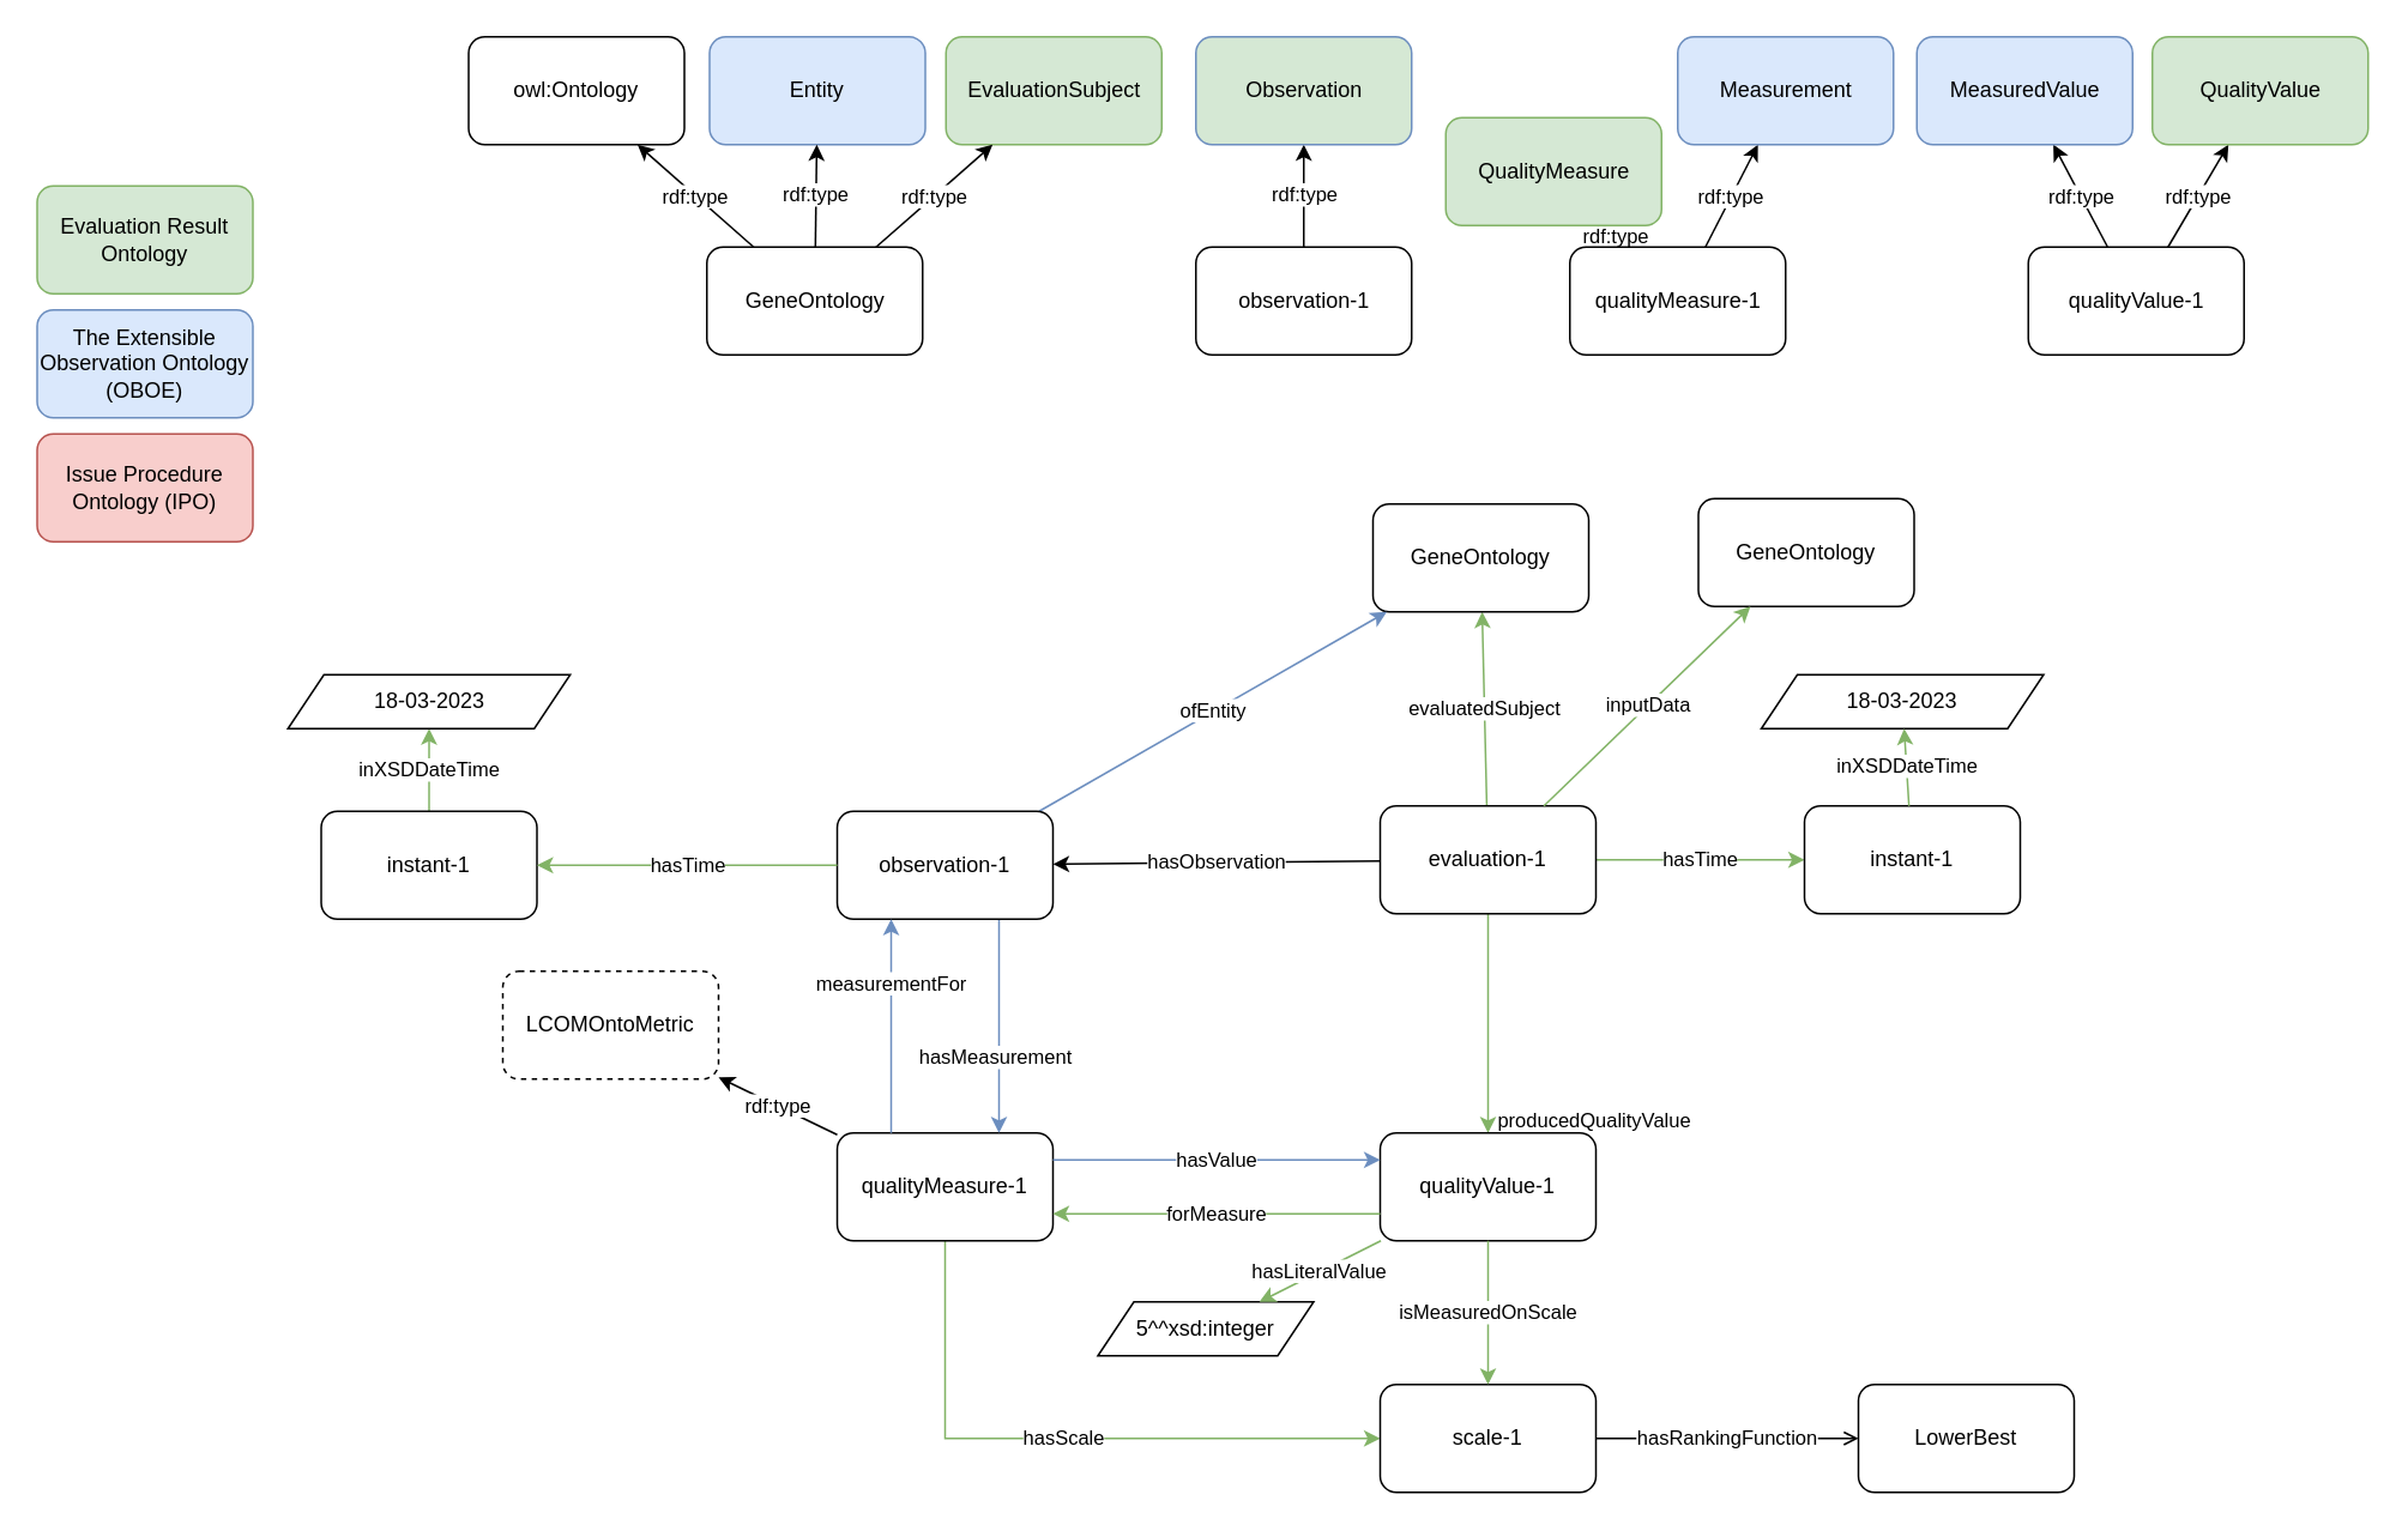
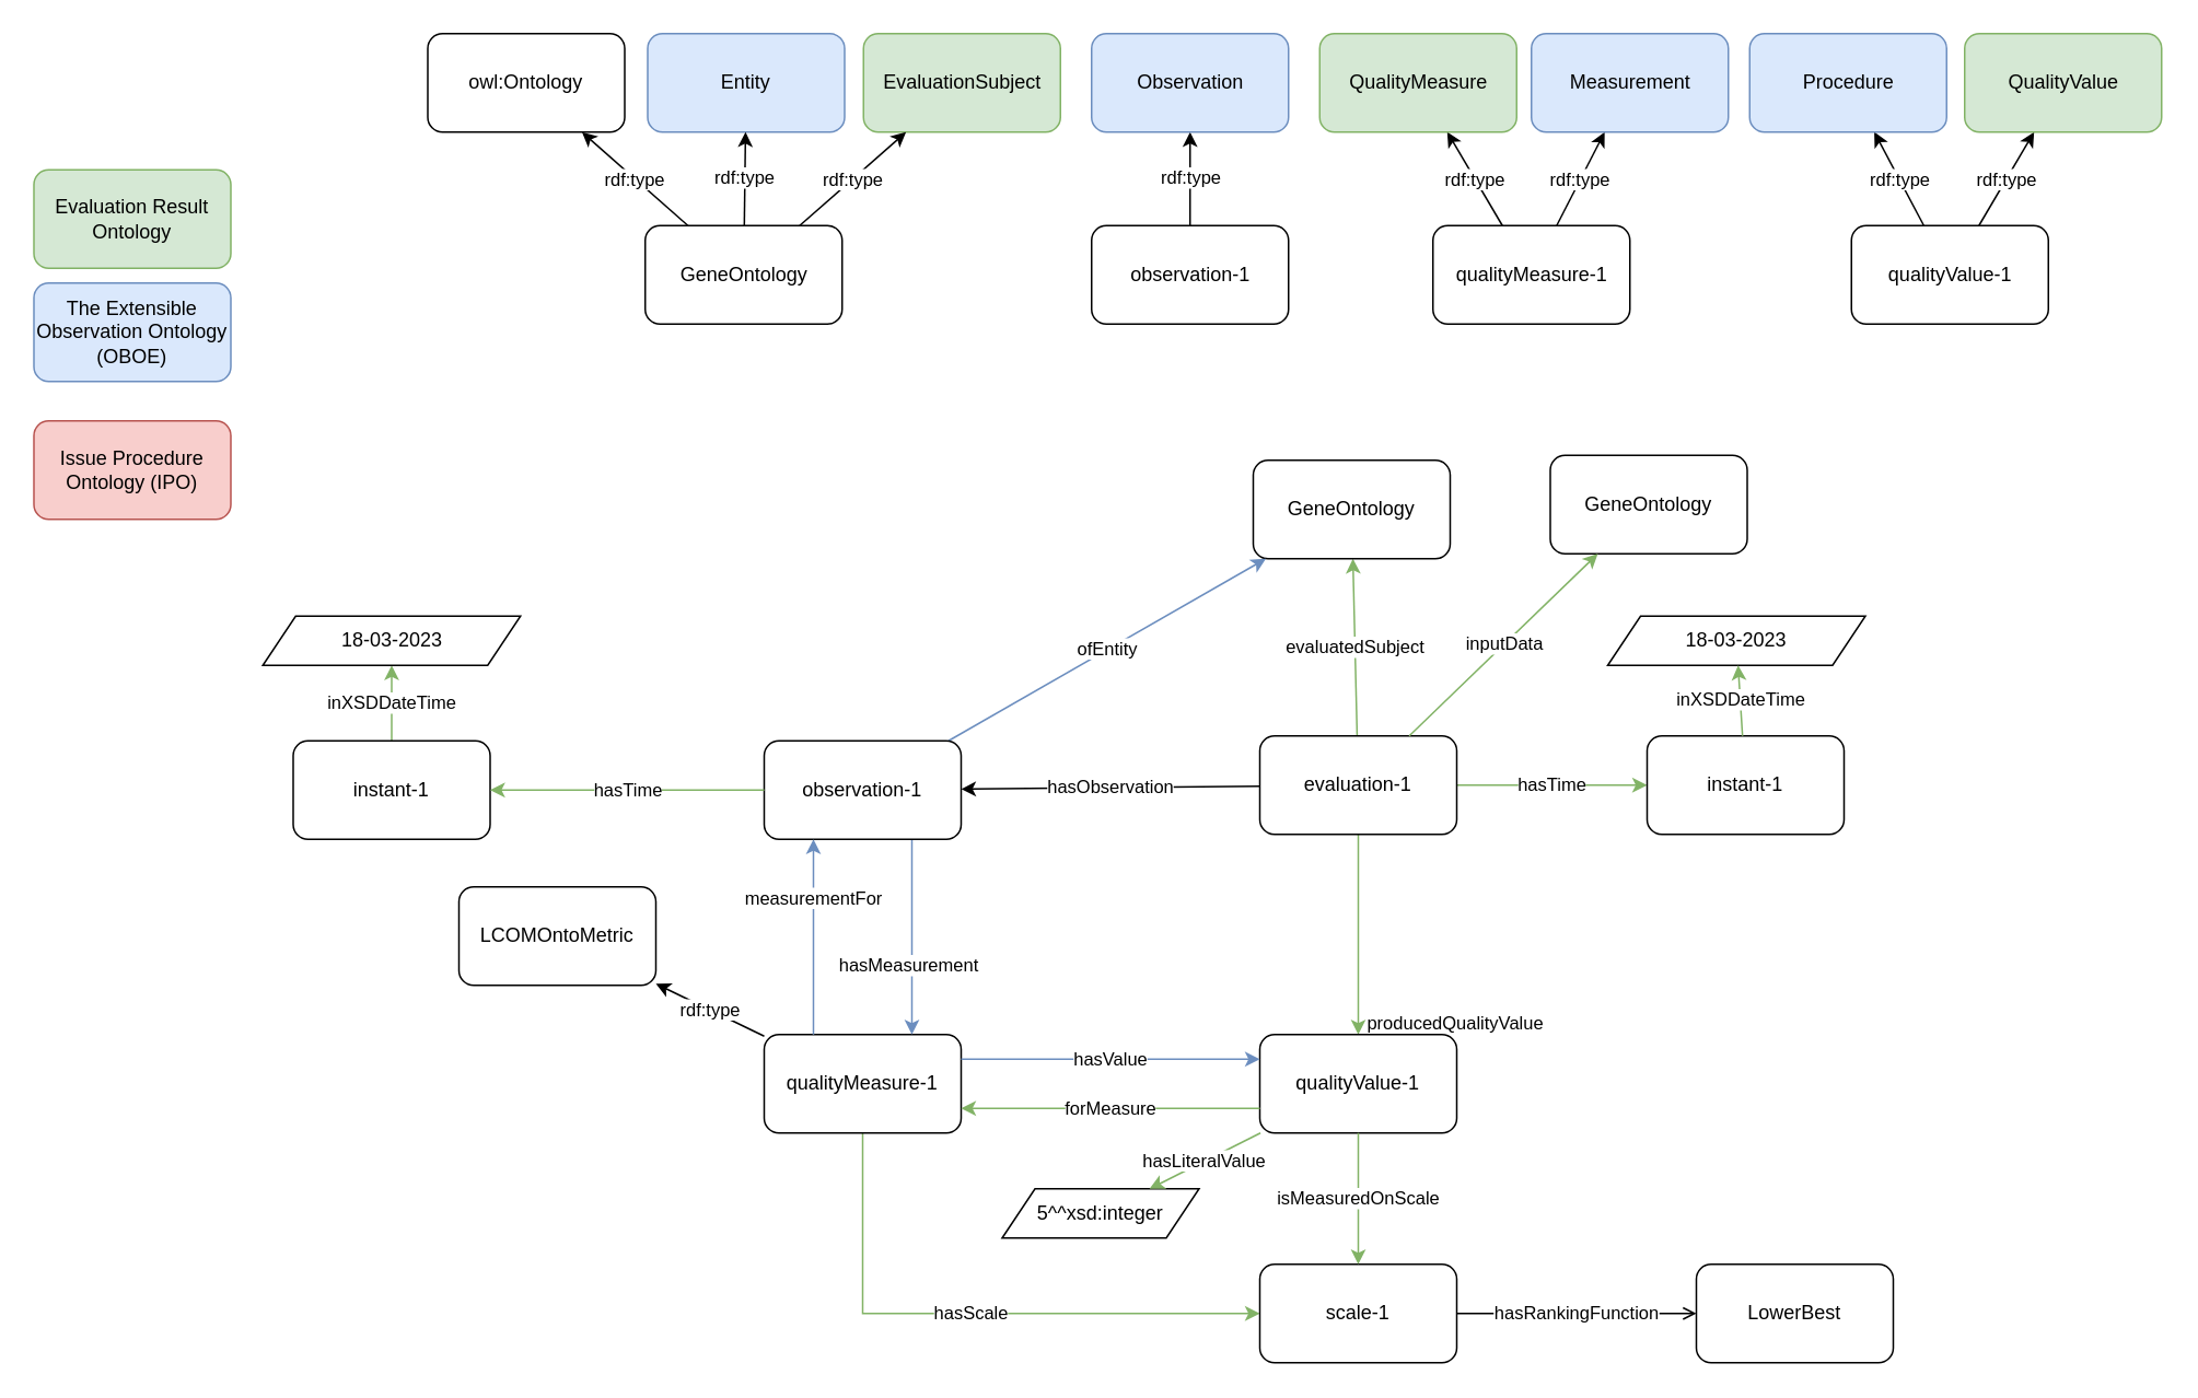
- <mxCell id="45" value="Observation" style="rounded=1;whiteSpace=wrap;html=1;fillColor=#d5e8d4;strokeColor=#6c8ebf;" vertex="1" parent="1"><mxGeometry x="664.5" y="20" width="120" height="60" as="geometry" /></mxCell>
+ <mxCell id="45" value="Observation" style="rounded=1;whiteSpace=wrap;html=1;fillColor=#dae8fc;strokeColor=#6c8ebf;" vertex="1" parent="1"><mxGeometry x="664.5" y="20" width="120" height="60" as="geometry" /></mxCell>
- <mxCell id="54" value="MeasuredValue" style="rounded=1;whiteSpace=wrap;html=1;fillColor=#dae8fc;strokeColor=#6c8ebf;" vertex="1" parent="1"><mxGeometry x="1065.5" y="20" width="120" height="60" as="geometry" /></mxCell>
+ <mxCell id="54" value="Procedure" style="rounded=1;whiteSpace=wrap;html=1;fillColor=#dae8fc;strokeColor=#6c8ebf;" vertex="1" parent="1"><mxGeometry x="1065.5" y="20" width="120" height="60" as="geometry" /></mxCell>
- <mxCell id="49" value="QualityMeasure" style="rounded=1;whiteSpace=wrap;html=1;fillColor=#d5e8d4;strokeColor=#82b366;" vertex="1" parent="1"><mxGeometry x="803.5" y="65" width="120" height="60" as="geometry" /></mxCell>
+ <mxCell id="49" value="QualityMeasure" style="rounded=1;whiteSpace=wrap;html=1;fillColor=#d5e8d4;strokeColor=#82b366;" vertex="1" parent="1"><mxGeometry x="803.5" y="20" width="120" height="60" as="geometry" /></mxCell>
- <mxCell id="35" value="Issue Procedure Ontology (IPO)" style="rounded=1;whiteSpace=wrap;html=1;fillColor=#f8cecc;strokeColor=#b85450;" vertex="1" parent="1"><mxGeometry x="20" y="241" width="120" height="60" as="geometry" /></mxCell>
+ <mxCell id="35" value="Issue Procedure Ontology (IPO)" style="rounded=1;whiteSpace=wrap;html=1;fillColor=#f8cecc;strokeColor=#b85450;" vertex="1" parent="1"><mxGeometry x="20" y="256" width="120" height="60" as="geometry" /></mxCell>
- <mxCell id="36" value="LCOMOntoMetric" style="rounded=1;whiteSpace=wrap;html=1;dashed=1;" vertex="1" parent="1"><mxGeometry x="279" y="540" width="120" height="60" as="geometry" /></mxCell>
+ <mxCell id="36" value="LCOMOntoMetric" style="rounded=1;whiteSpace=wrap;html=1;" vertex="1" parent="1"><mxGeometry x="279" y="540" width="120" height="60" as="geometry" /></mxCell>
